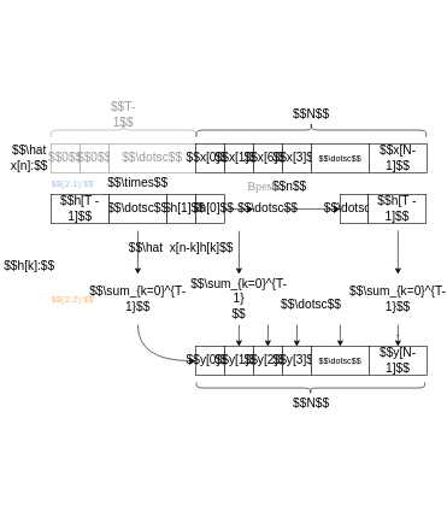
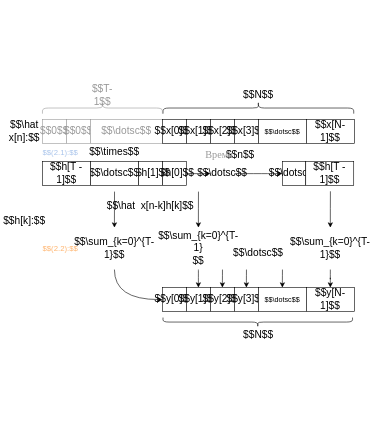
- <mxCell id="7" value="&lt;font style=&quot;font-size: 17px&quot;&gt;$$x[6]$$&lt;/font&gt;" style="rounded=0;whiteSpace=wrap;html=1;strokeColor=#000000;" parent="1" vertex="1"><mxGeometry x="350" y="199" width="40" height="40" as="geometry" /></mxCell>
+ <mxCell id="7" value="&lt;font style=&quot;font-size: 17px&quot;&gt;$$x[2]$$&lt;/font&gt;" style="rounded=0;whiteSpace=wrap;html=1;strokeColor=#000000;" parent="1" vertex="1"><mxGeometry x="350" y="199" width="40" height="40" as="geometry" /></mxCell>
